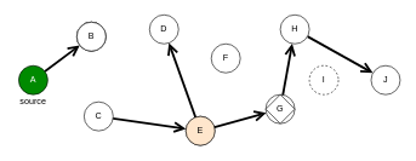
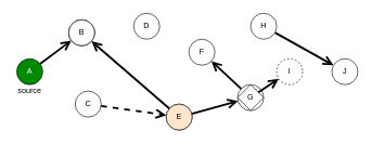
- <mxCell id="7" style="edgeStyle=none;jumpStyle=arc;html=1;endArrow=open;endFill=0;strokeColor=#000000;endSize=10;strokeWidth=3;" edge="1" parent="1" source="20" target="9"><mxGeometry relative="1" as="geometry"><mxPoint x="405" y="100" as="sourcePoint" /></mxGeometry></mxCell>
+ <mxCell id="7" style="edgeStyle=none;jumpStyle=arc;html=1;endArrow=open;endFill=0;strokeColor=#000000;endSize=10;strokeWidth=3;" edge="1" parent="1" source="20" target="6"><mxGeometry relative="1" as="geometry"><mxPoint x="405" y="100" as="sourcePoint" /></mxGeometry></mxCell>
- <mxCell id="22" style="edgeStyle=none;jumpStyle=arc;jumpSize=10;html=1;endArrow=open;endFill=0;strokeColor=#000000;endSize=10;strokeWidth=3;" edge="1" parent="1" source="19" target="3"><mxGeometry relative="1" as="geometry"><mxPoint x="164.799" y="172.828" as="sourcePoint" /><mxPoint x="265.201" y="187.172" as="targetPoint" /></mxGeometry></mxCell>
+ <mxCell id="22" style="edgeStyle=none;jumpStyle=arc;jumpSize=10;html=1;endArrow=open;endFill=0;strokeColor=#000000;endSize=10;strokeWidth=3;" edge="1" parent="1" source="19" target="18"><mxGeometry relative="1" as="geometry"><mxPoint x="164.799" y="172.828" as="sourcePoint" /><mxPoint x="265.201" y="187.172" as="targetPoint" /></mxGeometry></mxCell>
+ <mxCell id="23" style="edgeStyle=none;jumpStyle=arc;html=1;endArrow=open;endFill=0;strokeColor=#000000;endSize=10;strokeWidth=3;" edge="1" parent="1" source="20" target="11"><mxGeometry relative="1" as="geometry"><mxPoint x="395" y="140" as="sourcePoint" /><mxPoint x="395" y="70" as="targetPoint" /></mxGeometry></mxCell>
- <mxCell id="21" style="edgeStyle=none;jumpStyle=arc;jumpSize=10;html=1;endArrow=open;endFill=0;strokeColor=#000000;endSize=10;strokeWidth=3;" edge="1" parent="1" source="2" target="19"><mxGeometry relative="1" as="geometry"><mxPoint x="72.483" y="129.713" as="sourcePoint" /><mxPoint x="127.506" y="160.306" as="targetPoint" /></mxGeometry></mxCell>
+ <mxCell id="21" style="edgeStyle=none;jumpStyle=arc;jumpSize=10;html=1;endArrow=open;endFill=0;strokeColor=#000000;endSize=10;strokeWidth=3;dashed=1;" edge="1" parent="1" source="2" target="19"><mxGeometry relative="1" as="geometry"><mxPoint x="72.483" y="129.713" as="sourcePoint" /><mxPoint x="127.506" y="160.306" as="targetPoint" /></mxGeometry></mxCell>
